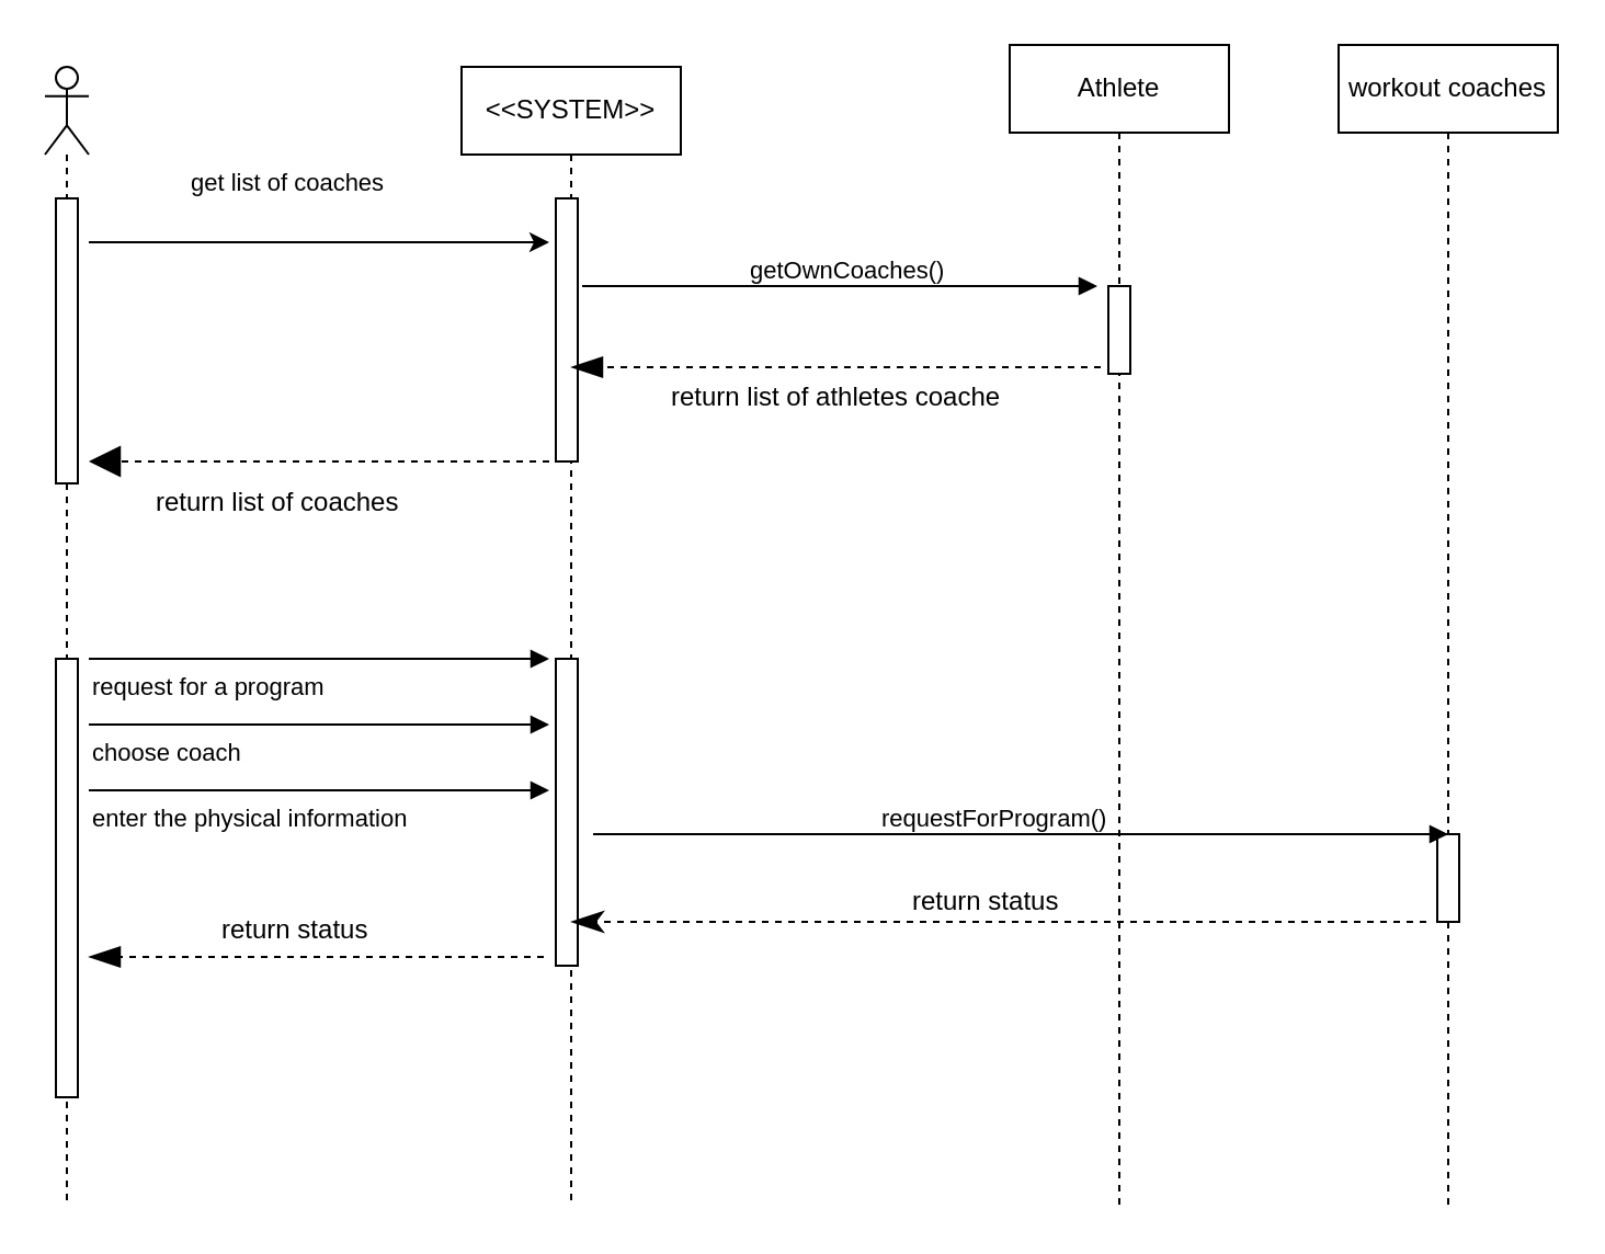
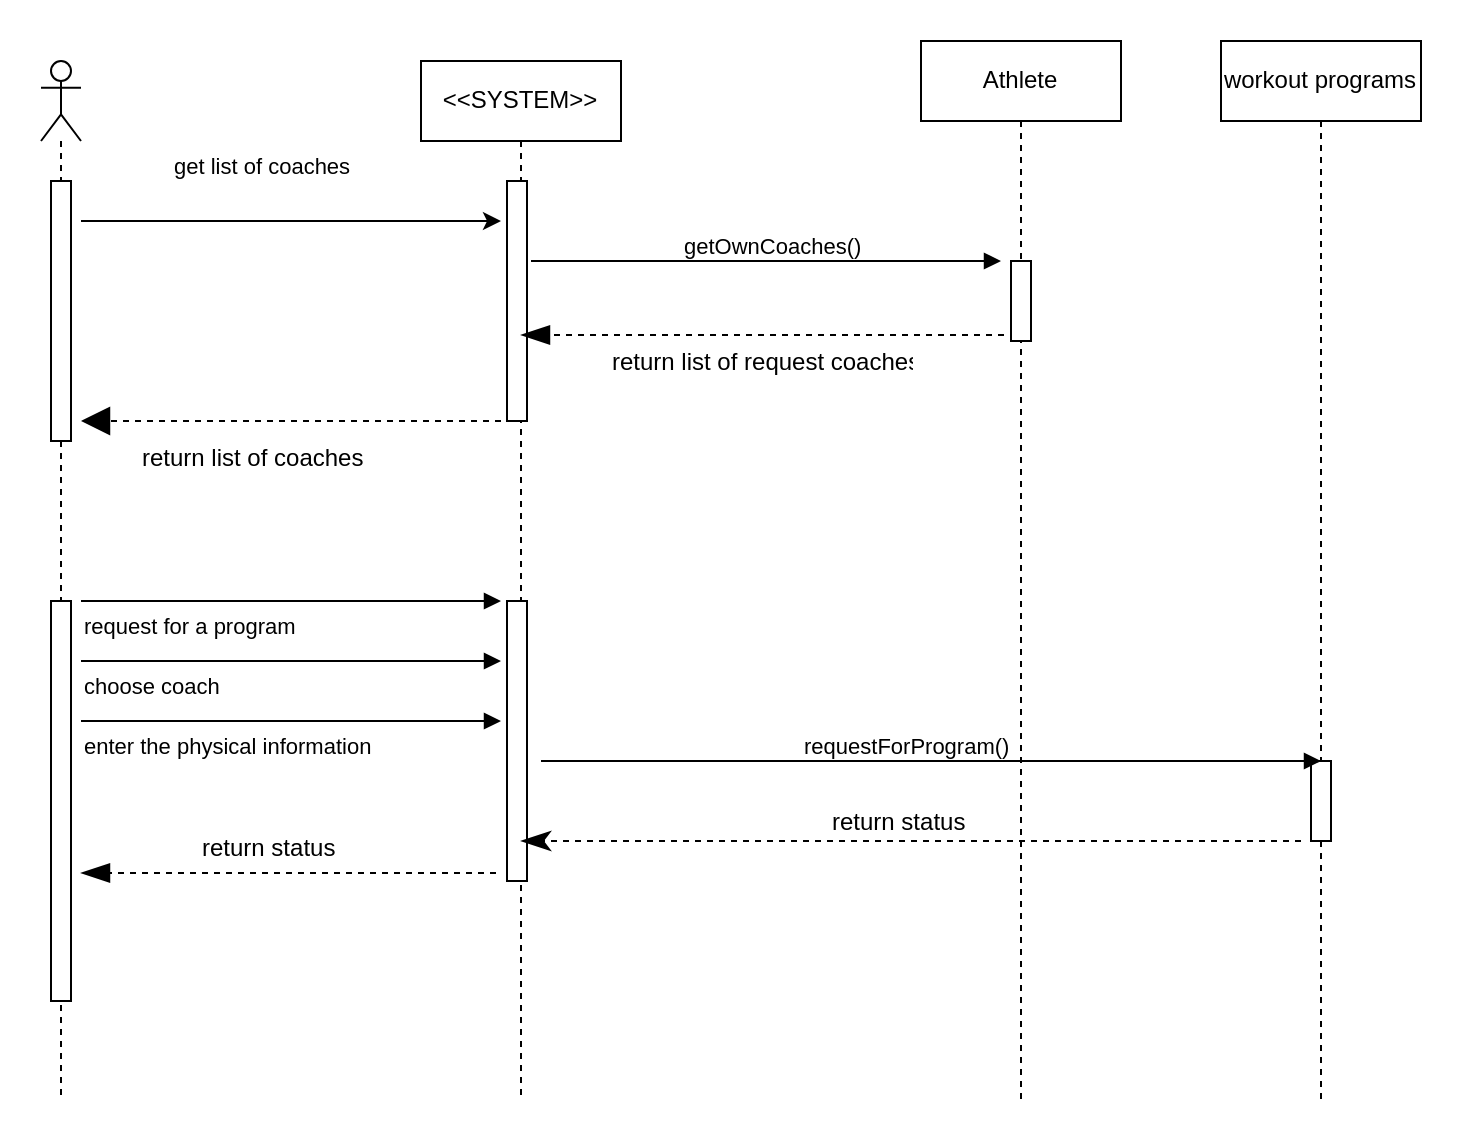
- <mxCell id="8" value="workout coaches" style="shape=umlLifeline;perimeter=lifelinePerimeter;whiteSpace=wrap;html=1;container=1;collapsible=0;recursiveResize=0;outlineConnect=0;" parent="1" vertex="1"><mxGeometry x="610" y="20" width="100" height="530" as="geometry" /></mxCell>
+ <mxCell id="8" value="workout programs" style="shape=umlLifeline;perimeter=lifelinePerimeter;whiteSpace=wrap;html=1;container=1;collapsible=0;recursiveResize=0;outlineConnect=0;" parent="1" vertex="1"><mxGeometry x="610" y="20" width="100" height="530" as="geometry" /></mxCell>
- <mxCell id="14" value="return list of athletes coaches" style="text;strokeColor=none;fillColor=none;align=left;verticalAlign=top;spacingLeft=4;spacingRight=4;overflow=hidden;rotatable=0;points=[[0,0.5],[1,0.5]];portConstraint=eastwest;" parent="1" vertex="1"><mxGeometry x="300" y="167" width="160" height="26" as="geometry" /></mxCell>
+ <mxCell id="14" value="return list of request coaches" style="text;strokeColor=none;fillColor=none;align=left;verticalAlign=top;spacingLeft=4;spacingRight=4;overflow=hidden;rotatable=0;points=[[0,0.5],[1,0.5]];portConstraint=eastwest;" parent="1" vertex="1"><mxGeometry x="300" y="167" width="160" height="26" as="geometry" /></mxCell>
